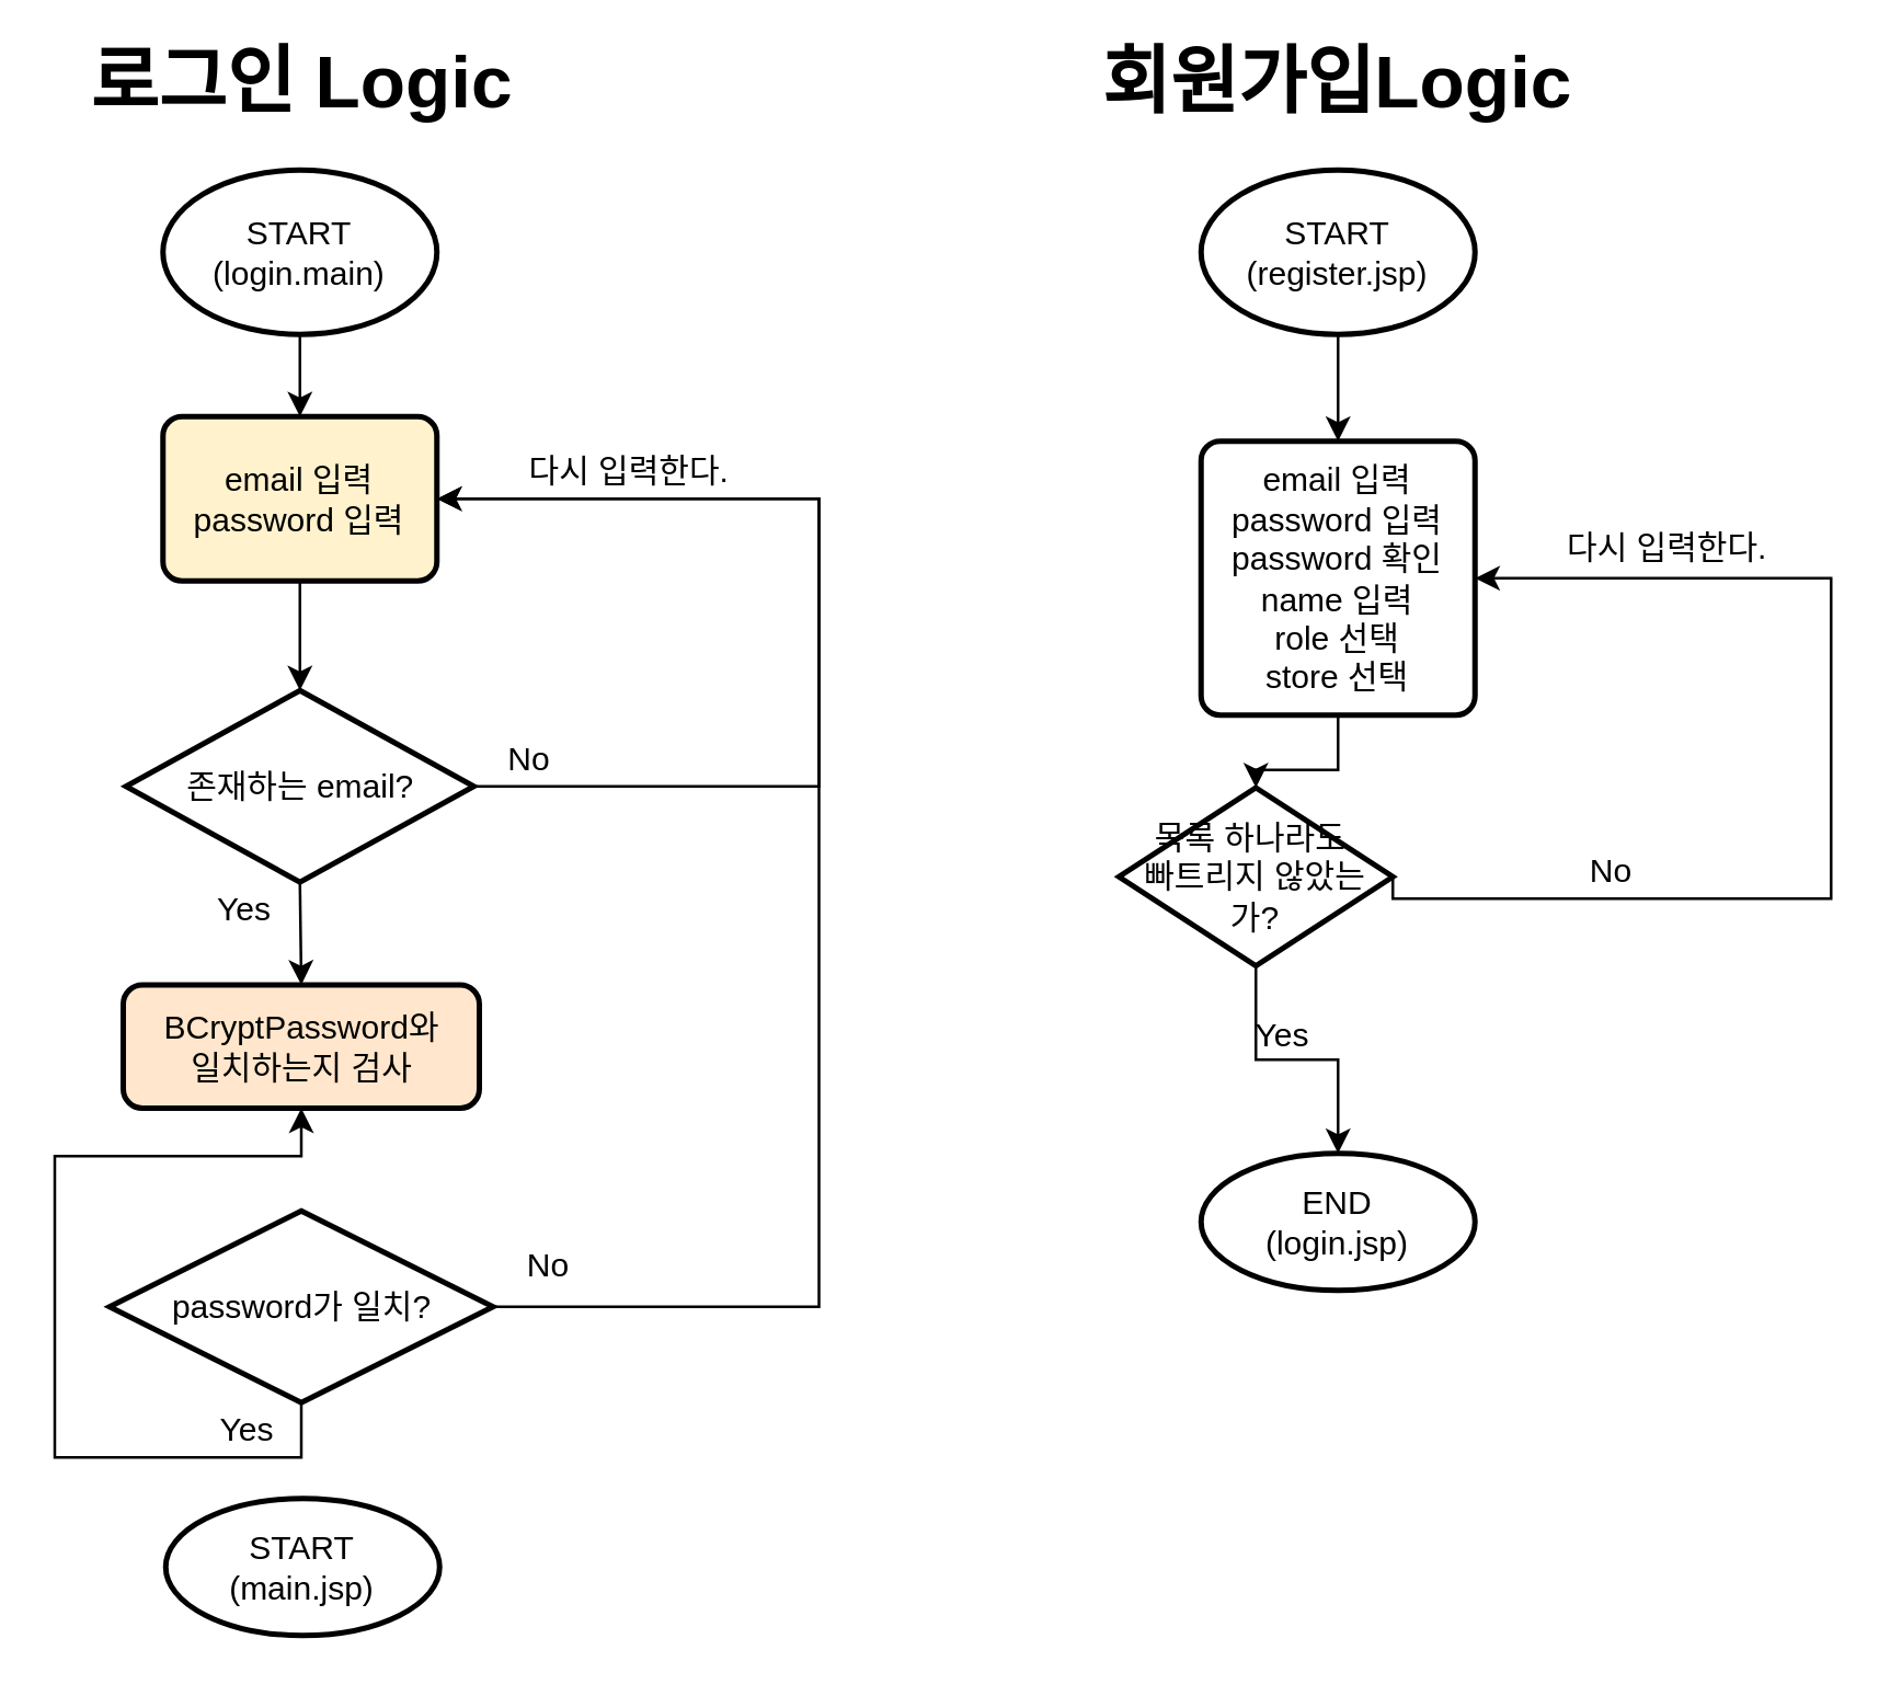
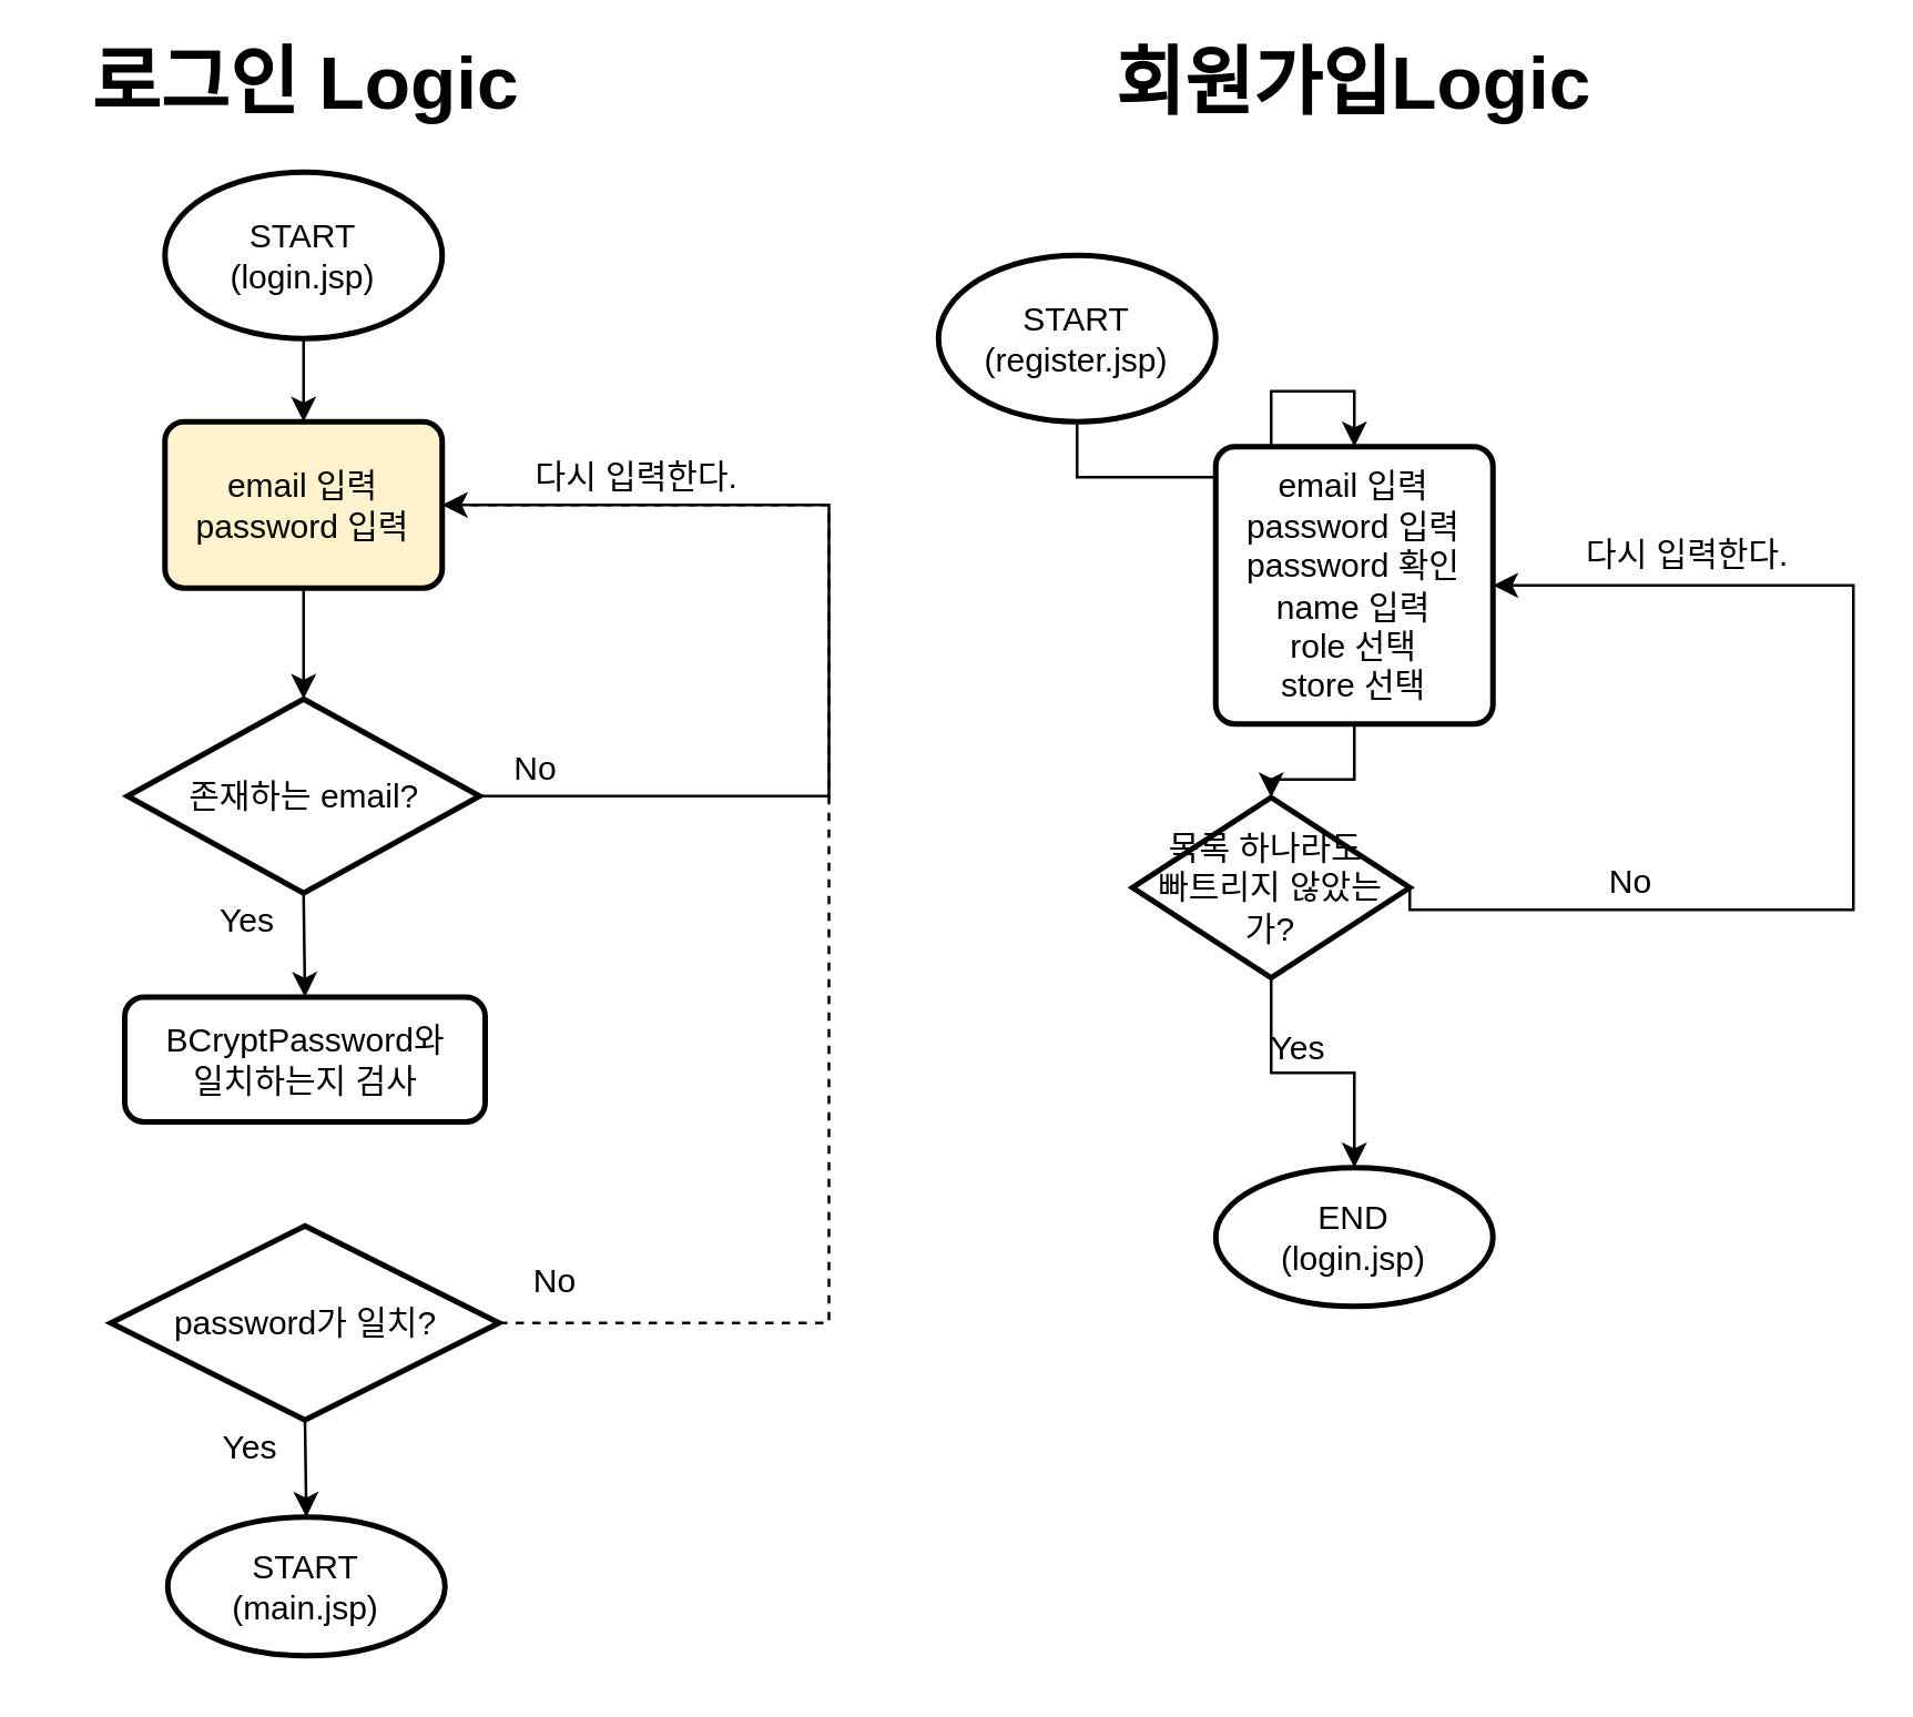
- <mxCell id="19" value="START&lt;br&gt;(register.jsp)" style="strokeWidth=2;html=1;shape=mxgraph.flowchart.start_1;whiteSpace=wrap;" vertex="1" parent="1"><mxGeometry x="438" y="61.5" width="100" height="60" as="geometry" /></mxCell>
+ <mxCell id="19" value="START&lt;br&gt;(register.jsp)" style="strokeWidth=2;html=1;shape=mxgraph.flowchart.start_1;whiteSpace=wrap;" vertex="1" parent="1"><mxGeometry x="338" y="91.5" width="100" height="60" as="geometry" /></mxCell>
- <mxCell id="3" value="START&lt;br&gt;(login.main)" style="strokeWidth=2;html=1;shape=mxgraph.flowchart.start_1;whiteSpace=wrap;" vertex="1" parent="1"><mxGeometry x="59" y="61.5" width="100" height="60" as="geometry" /></mxCell>
+ <mxCell id="3" value="START&lt;br&gt;(login.jsp)" style="strokeWidth=2;html=1;shape=mxgraph.flowchart.start_1;whiteSpace=wrap;" vertex="1" parent="1"><mxGeometry x="59" y="61.5" width="100" height="60" as="geometry" /></mxCell>
- <mxCell id="12" value="BCryptPassword와 &lt;br&gt;일치하는지 검사" style="rounded=1;whiteSpace=wrap;html=1;absoluteArcSize=1;arcSize=14;strokeWidth=2;fillColor=#ffe6cc;" vertex="1" parent="1"><mxGeometry x="44.5" y="359" width="130" height="45" as="geometry" /></mxCell>
+ <mxCell id="12" value="BCryptPassword와 &lt;br&gt;일치하는지 검사" style="rounded=1;whiteSpace=wrap;html=1;absoluteArcSize=1;arcSize=14;strokeWidth=2;" vertex="1" parent="1"><mxGeometry x="44.5" y="359" width="130" height="45" as="geometry" /></mxCell>
- <mxCell id="10" style="edgeStyle=orthogonalEdgeStyle;rounded=0;orthogonalLoop=1;jettySize=auto;html=1;exitX=1;exitY=0.5;exitDx=0;exitDy=0;exitPerimeter=0;entryX=1;entryY=0.5;entryDx=0;entryDy=0;" edge="1" parent="1" source="11" target="5"><mxGeometry relative="1" as="geometry"><Array as="points"><mxPoint x="298.5" y="476.5" /><mxPoint x="298.5" y="181.5" /></Array></mxGeometry></mxCell>
+ <mxCell id="10" style="edgeStyle=orthogonalEdgeStyle;rounded=0;orthogonalLoop=1;jettySize=auto;html=1;exitX=1;exitY=0.5;exitDx=0;exitDy=0;exitPerimeter=0;entryX=1;entryY=0.5;entryDx=0;entryDy=0;dashed=1;" edge="1" parent="1" source="11" target="5"><mxGeometry relative="1" as="geometry"><Array as="points"><mxPoint x="298.5" y="476.5" /><mxPoint x="298.5" y="181.5" /></Array></mxGeometry></mxCell>
- <mxCell id="9" style="edgeStyle=orthogonalEdgeStyle;rounded=0;orthogonalLoop=1;jettySize=auto;html=1;exitX=0.5;exitY=1;exitDx=0;exitDy=0;exitPerimeter=0;" edge="1" parent="1" source="11" target="12"><mxGeometry relative="1" as="geometry" /></mxCell>
+ <mxCell id="9" style="edgeStyle=orthogonalEdgeStyle;rounded=0;orthogonalLoop=1;jettySize=auto;html=1;exitX=0.5;exitY=1;exitDx=0;exitDy=0;exitPerimeter=0;entryX=0.5;entryY=0;entryDx=0;entryDy=0;entryPerimeter=0;" edge="1" parent="1" source="11" target="13"><mxGeometry relative="1" as="geometry" /></mxCell>
